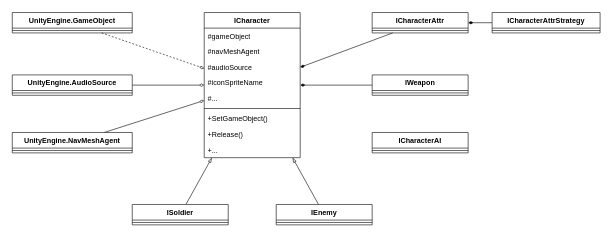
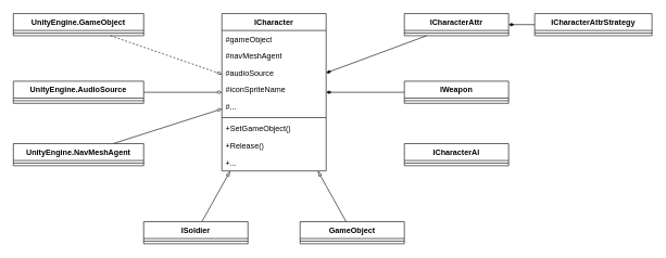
- <mxCell id="16" value="IEnemy" style="swimlane;fontStyle=1;align=center;verticalAlign=top;childLayout=stackLayout;horizontal=1;startSize=26;horizontalStack=0;resizeParent=1;resizeParentMax=0;resizeLast=0;collapsible=1;marginBottom=0;whiteSpace=wrap;html=1;" vertex="1" parent="1"><mxGeometry x="460" y="340" width="160" height="34" as="geometry" /></mxCell>
+ <mxCell id="16" value="GameObject" style="swimlane;fontStyle=1;align=center;verticalAlign=top;childLayout=stackLayout;horizontal=1;startSize=26;horizontalStack=0;resizeParent=1;resizeParentMax=0;resizeLast=0;collapsible=1;marginBottom=0;whiteSpace=wrap;html=1;" vertex="1" parent="1"><mxGeometry x="460" y="340" width="160" height="34" as="geometry" /></mxCell>
